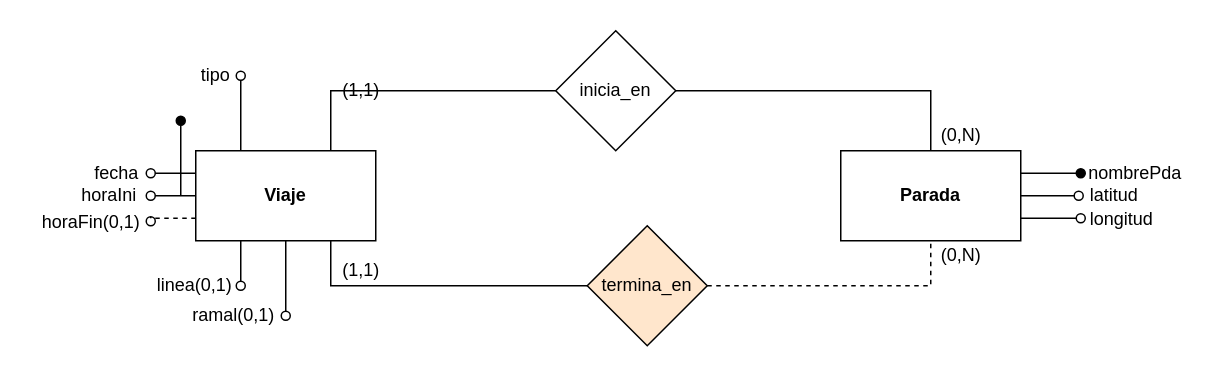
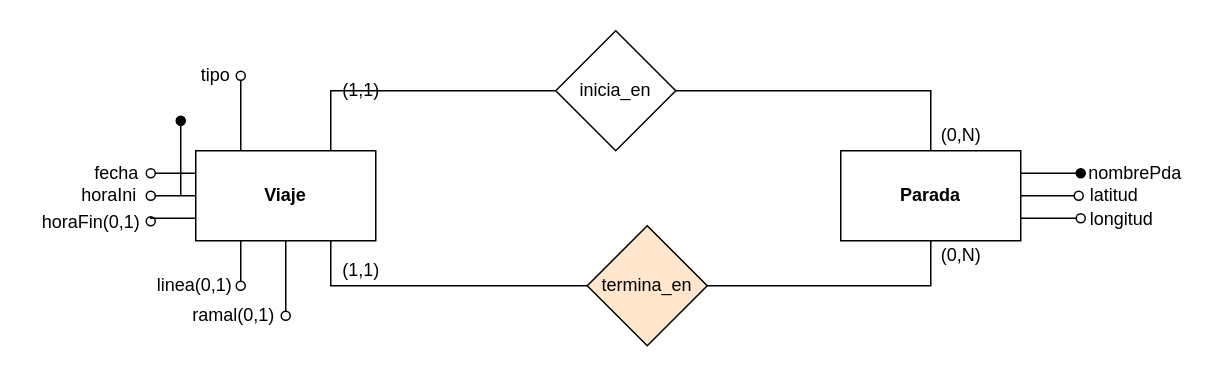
- <mxCell id="4" style="edgeStyle=orthogonalEdgeStyle;rounded=0;orthogonalLoop=1;jettySize=auto;html=1;exitX=0;exitY=0.75;exitDx=0;exitDy=0;entryX=1.06;entryY=1.35;entryDx=0;entryDy=0;entryPerimeter=0;endArrow=oval;endFill=0;dashed=1;" edge="1" parent="1" source="8" target="23"><mxGeometry relative="1" as="geometry" /></mxCell>
+ <mxCell id="4" style="edgeStyle=orthogonalEdgeStyle;rounded=0;orthogonalLoop=1;jettySize=auto;html=1;exitX=0;exitY=0.75;exitDx=0;exitDy=0;entryX=1.06;entryY=1.35;entryDx=0;entryDy=0;entryPerimeter=0;endArrow=oval;endFill=0;" edge="1" parent="1" source="8" target="23"><mxGeometry relative="1" as="geometry" /></mxCell>
- <mxCell id="16" style="edgeStyle=orthogonalEdgeStyle;rounded=0;orthogonalLoop=1;jettySize=auto;html=1;exitX=1;exitY=0.5;exitDx=0;exitDy=0;entryX=0.5;entryY=1;entryDx=0;entryDy=0;endArrow=none;endFill=0;dashed=1;" edge="1" parent="1" source="18" target="12"><mxGeometry relative="1" as="geometry" /></mxCell>
+ <mxCell id="16" style="edgeStyle=orthogonalEdgeStyle;rounded=0;orthogonalLoop=1;jettySize=auto;html=1;exitX=1;exitY=0.5;exitDx=0;exitDy=0;entryX=0.5;entryY=1;entryDx=0;entryDy=0;endArrow=none;endFill=0;" edge="1" parent="1" source="18" target="12"><mxGeometry relative="1" as="geometry" /></mxCell>
